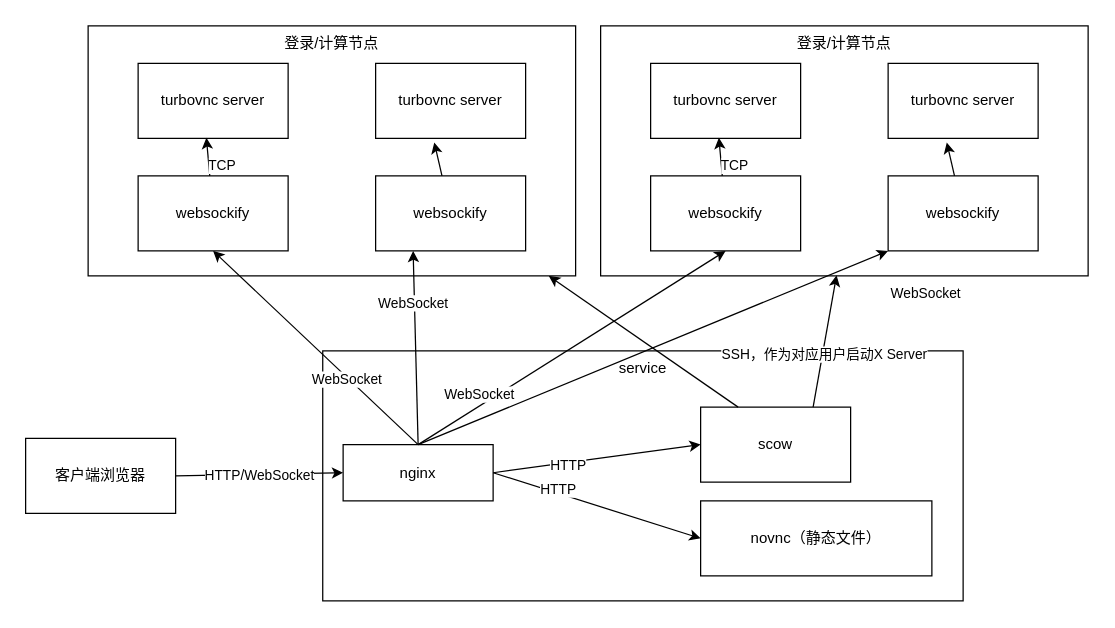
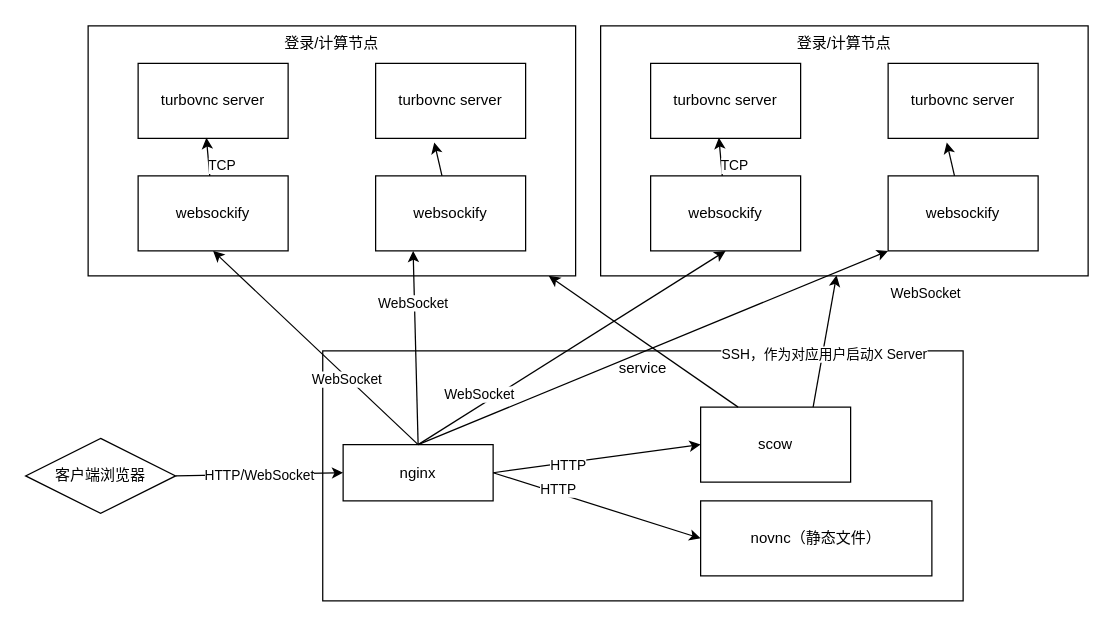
- <mxCell id="6" value="客户端浏览器" style="whiteSpace=wrap;html=1;fillColor=none;" vertex="1" parent="1"><mxGeometry x="20" y="350" width="120" height="60" as="geometry" /></mxCell>
+ <mxCell id="6" value="客户端浏览器" style="rhombus;whiteSpace=wrap;html=1;fillColor=none;" vertex="1" parent="1"><mxGeometry x="20" y="350" width="120" height="60" as="geometry" /></mxCell>
